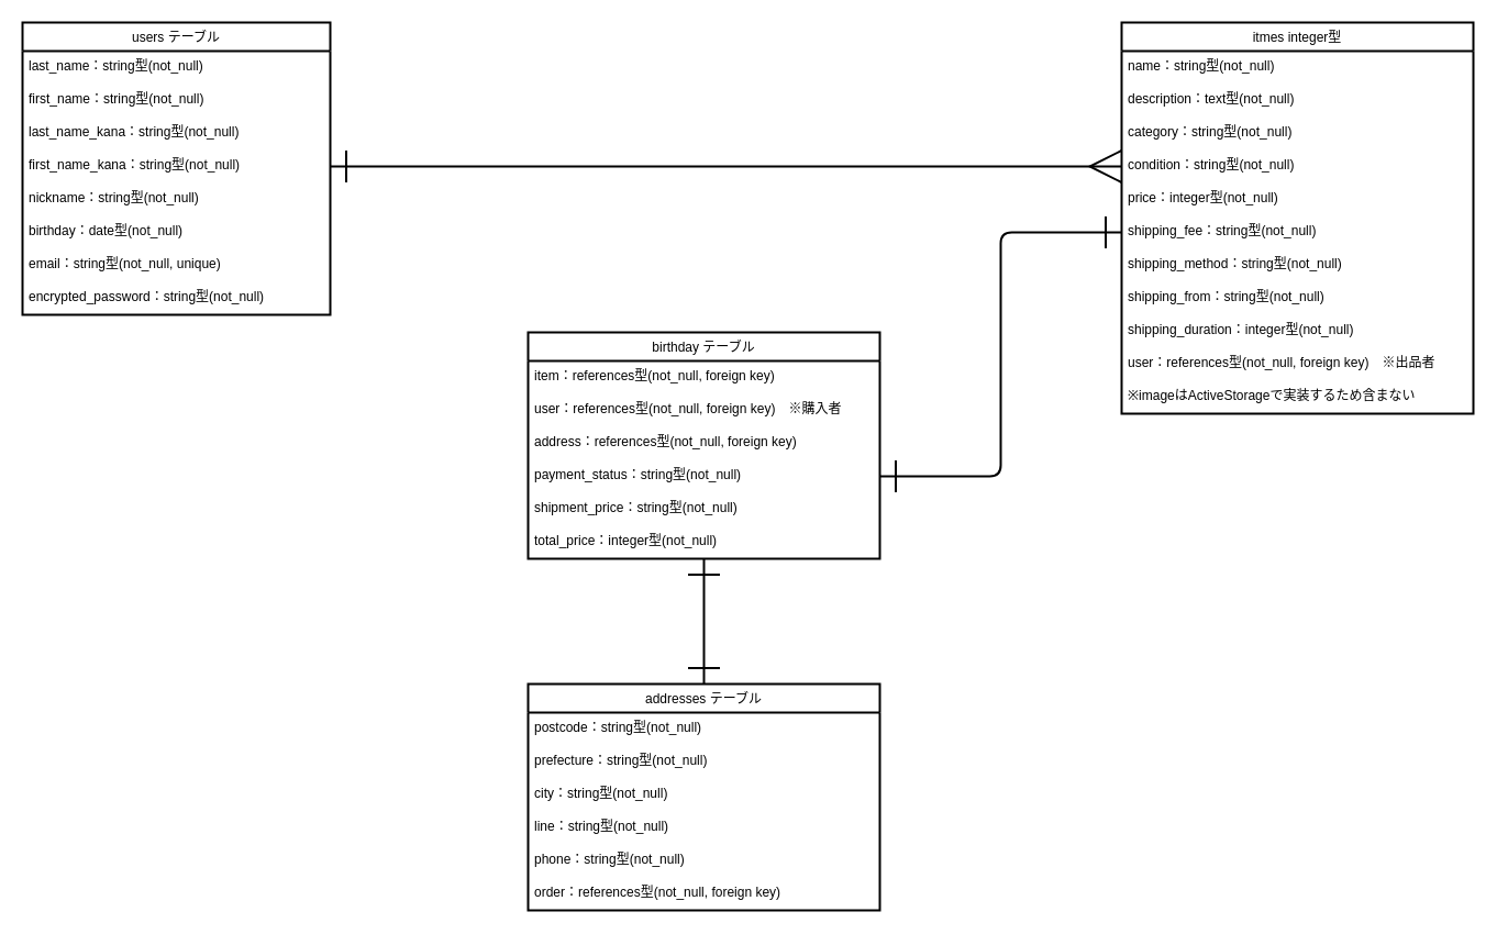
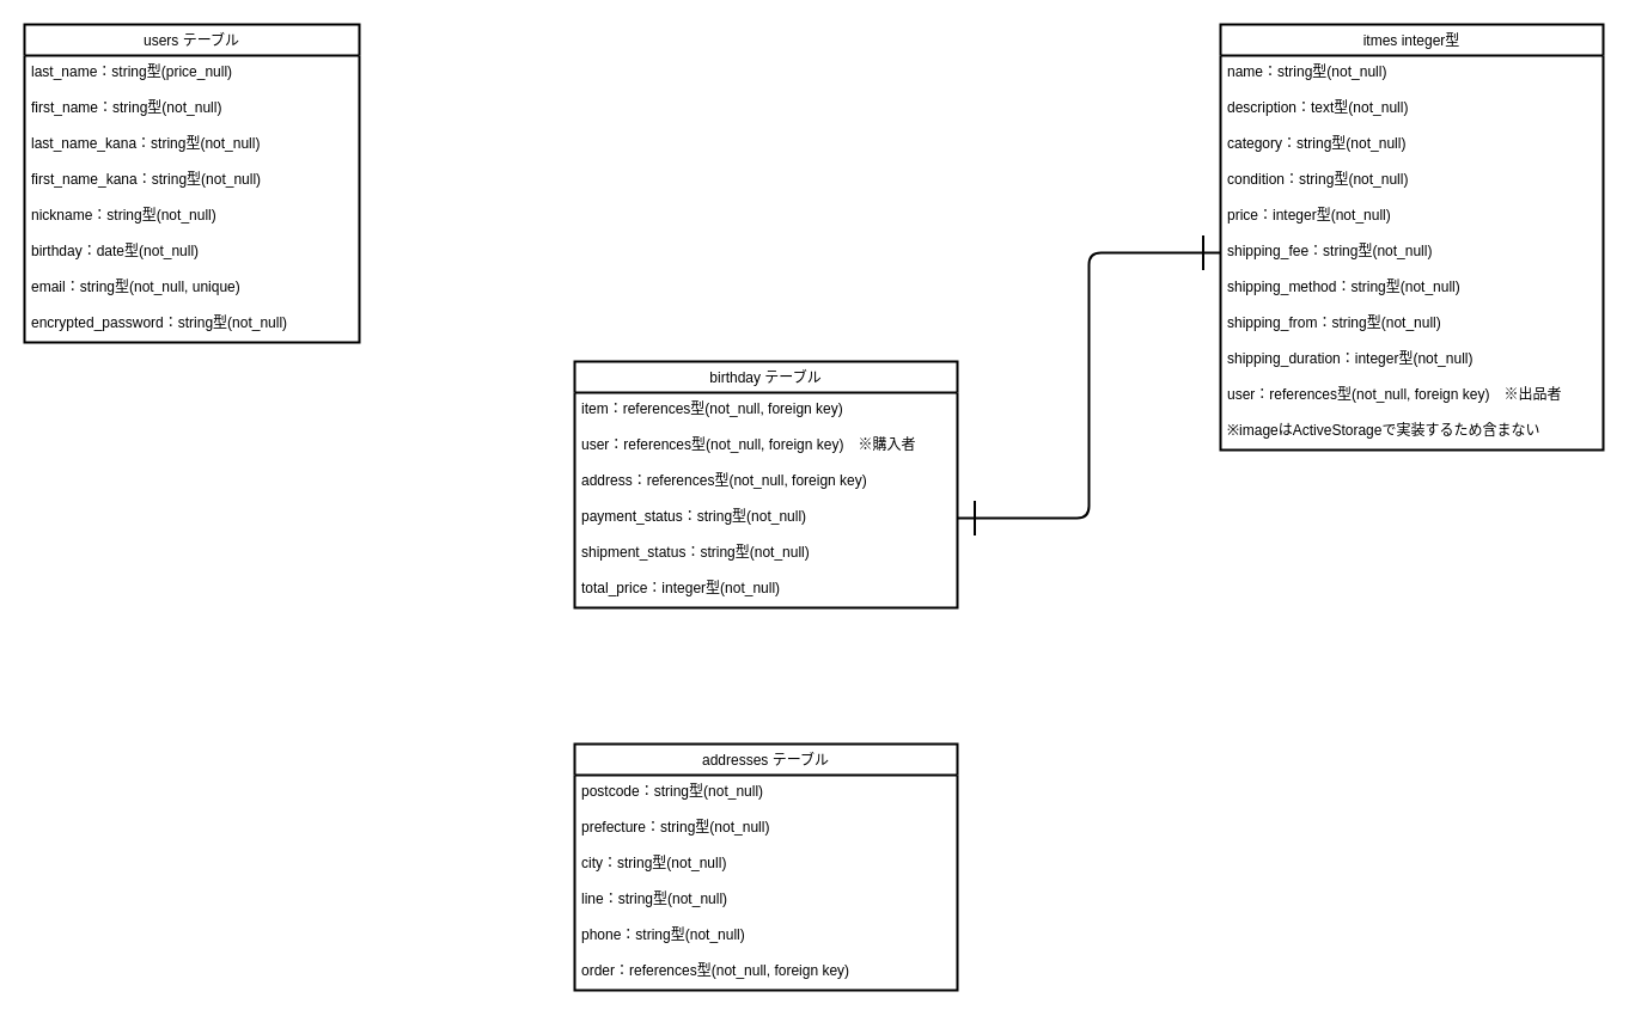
- <mxCell id="3" value="last_name：string型(not_null)" style="text;spacingLeft=4;spacingRight=4;overflow=hidden;rotatable=0;points=[[0,0.5],[1,0.5]];portConstraint=eastwest;fontSize=12;labelBackgroundColor=none;labelBorderColor=none;strokeWidth=2;" vertex="1" parent="2"><mxGeometry y="26" width="280" height="30" as="geometry" /></mxCell>
+ <mxCell id="3" value="last_name：string型(price_null)" style="text;spacingLeft=4;spacingRight=4;overflow=hidden;rotatable=0;points=[[0,0.5],[1,0.5]];portConstraint=eastwest;fontSize=12;labelBackgroundColor=none;labelBorderColor=none;strokeWidth=2;" vertex="1" parent="2"><mxGeometry y="26" width="280" height="30" as="geometry" /></mxCell>
- <mxCell id="38" value="" style="edgeStyle=none;exitX=1;exitY=0.5;exitDx=0;exitDy=0;entryX=0;entryY=0.5;entryDx=0;entryDy=0;startArrow=ERone;startFill=0;endArrow=ERmany;endFill=0;startSize=26;endSize=26;labelBackgroundColor=none;labelBorderColor=none;fontSize=12;fontColor=default;strokeWidth=2;" edge="1" parent="1" source="6" target="15"><mxGeometry relative="1" as="geometry" /></mxCell>
- <mxCell id="28" value="shipment_price：string型(not_null)" style="text;spacingLeft=4;spacingRight=4;overflow=hidden;rotatable=0;points=[[0,0.5],[1,0.5]];portConstraint=eastwest;fontSize=12;labelBackgroundColor=none;labelBorderColor=none;strokeWidth=2;" vertex="1" parent="23"><mxGeometry y="146" width="320" height="30" as="geometry" /></mxCell>
+ <mxCell id="28" value="shipment_status：string型(not_null)" style="text;spacingLeft=4;spacingRight=4;overflow=hidden;rotatable=0;points=[[0,0.5],[1,0.5]];portConstraint=eastwest;fontSize=12;labelBackgroundColor=none;labelBorderColor=none;strokeWidth=2;" vertex="1" parent="23"><mxGeometry y="146" width="320" height="30" as="geometry" /></mxCell>
- <mxCell id="30" value="" style="edgeStyle=none;exitX=0.5;exitY=0;exitDx=0;exitDy=0;startArrow=ERone;startFill=0;endArrow=ERone;endFill=0;startSize=26;endSize=26;labelBackgroundColor=none;labelBorderColor=none;fontSize=12;fontColor=default;strokeWidth=2;" edge="1" parent="1" source="31" target="29"><mxGeometry relative="1" as="geometry" /></mxCell>
